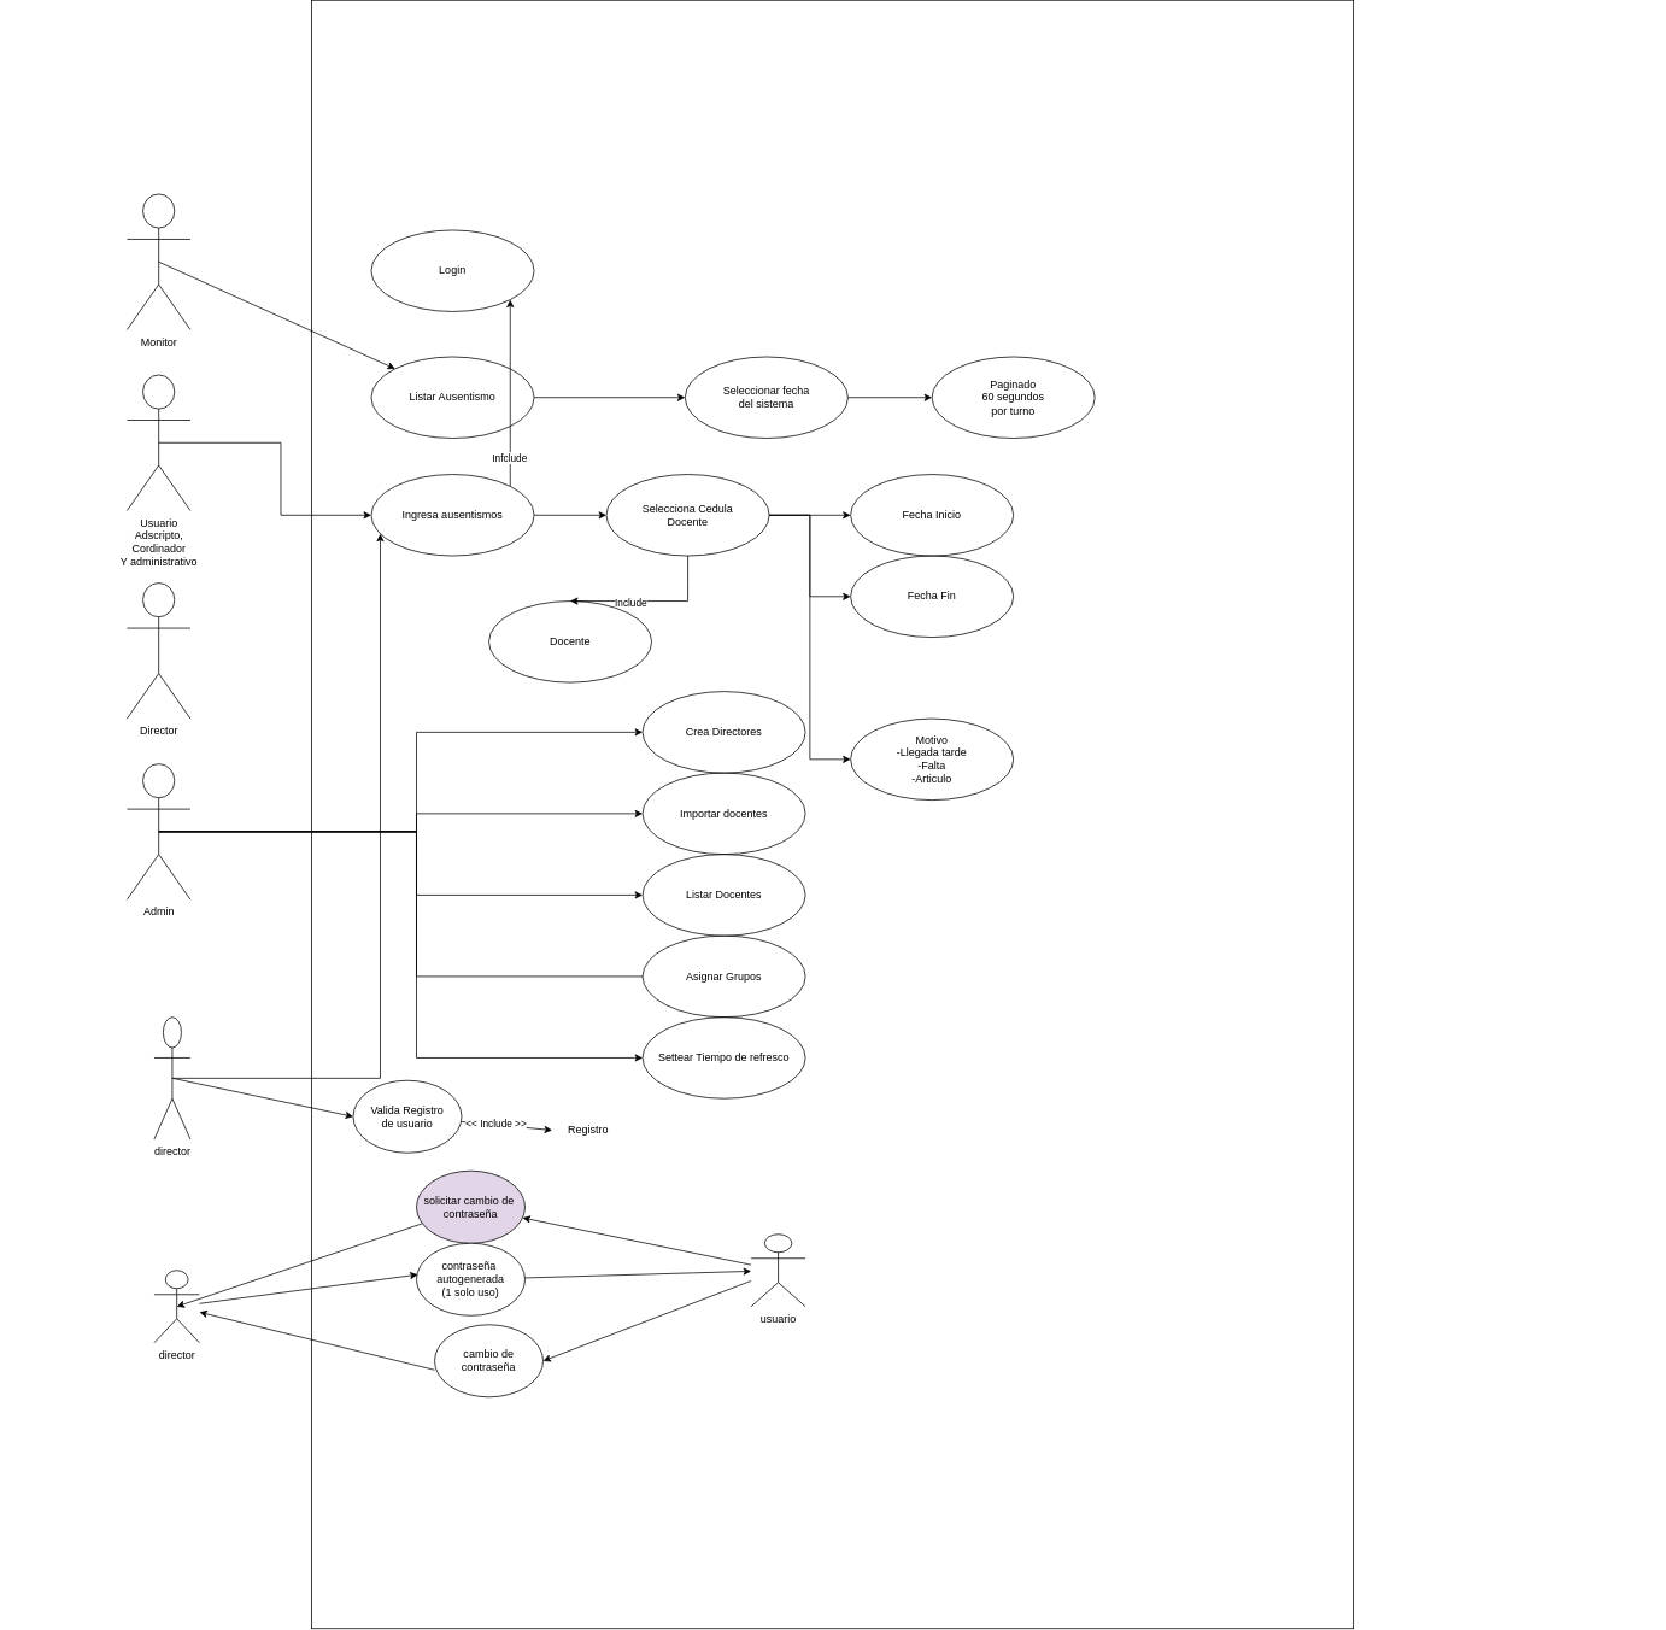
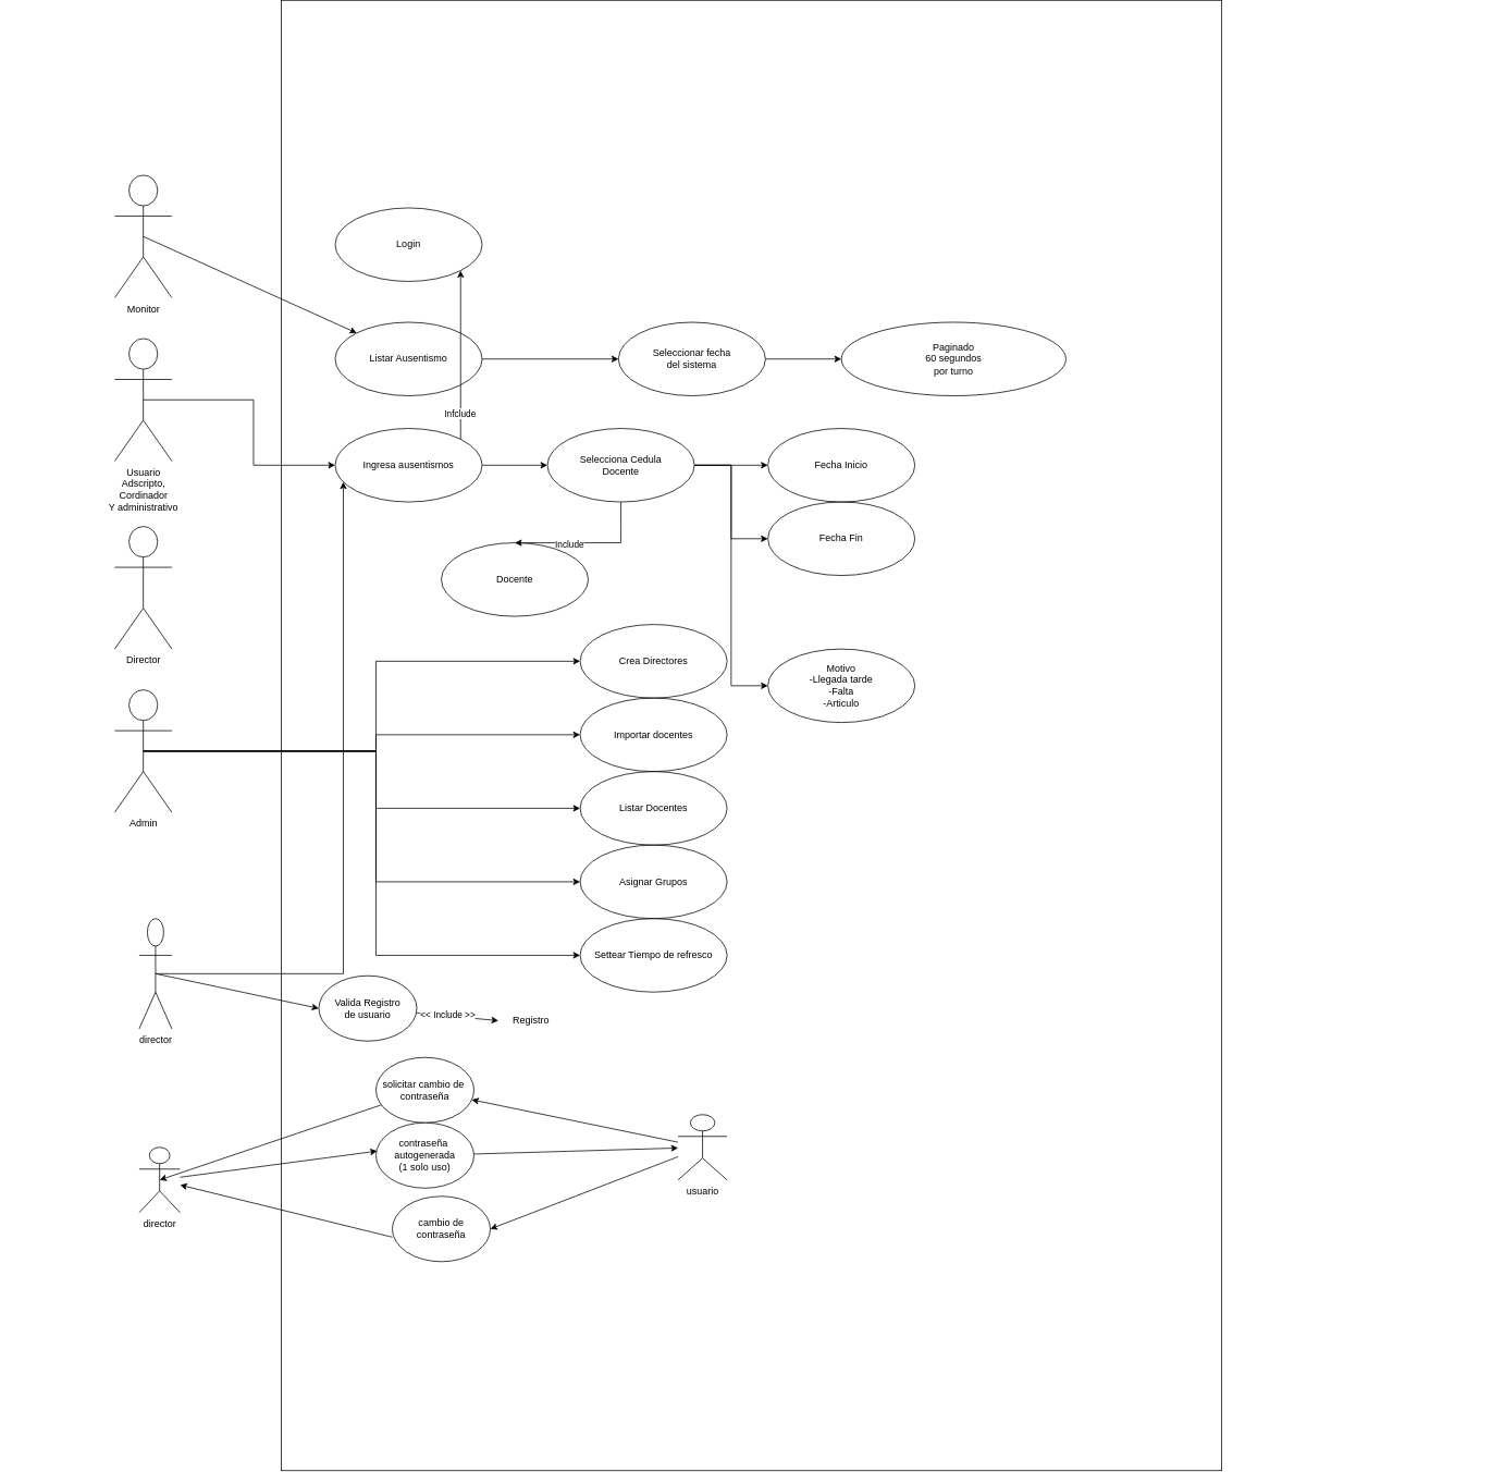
- <mxCell id="41" value="Paginado&lt;br&gt;60 segundos&lt;br&gt;por turno" style="ellipse;whiteSpace=wrap;html=1;fillColor=none;gradientColor=#ffffff;" parent="1" vertex="1"><mxGeometry x="1030" y="200" width="180" height="90" as="geometry" /></mxCell>
+ <mxCell id="41" value="Paginado&lt;br&gt;60 segundos&lt;br&gt;por turno" style="ellipse;whiteSpace=wrap;html=1;fillColor=none;gradientColor=#ffffff;" parent="1" vertex="1"><mxGeometry x="1030" y="200" width="275" height="90" as="geometry" /></mxCell>
- <mxCell id="10" style="edgeStyle=orthogonalEdgeStyle;rounded=0;orthogonalLoop=1;jettySize=auto;html=1;exitX=0.5;exitY=0.5;exitDx=0;exitDy=0;exitPerimeter=0;entryX=0;entryY=0.5;entryDx=0;entryDy=0;endArrow=none;" parent="1" source="12" target="55" edge="1"><mxGeometry relative="1" as="geometry" /></mxCell>
+ <mxCell id="10" style="edgeStyle=orthogonalEdgeStyle;rounded=0;orthogonalLoop=1;jettySize=auto;html=1;exitX=0.5;exitY=0.5;exitDx=0;exitDy=0;exitPerimeter=0;entryX=0;entryY=0.5;entryDx=0;entryDy=0;" parent="1" source="12" target="55" edge="1"><mxGeometry relative="1" as="geometry" /></mxCell>
- <mxCell id="29" value="solicitar cambio de&amp;nbsp;&lt;br&gt;contraseña" style="ellipse;whiteSpace=wrap;html=1;fillColor=#e1d5e7;" parent="1" vertex="1"><mxGeometry x="460" y="1100" width="120" height="80" as="geometry" /></mxCell>
+ <mxCell id="29" value="solicitar cambio de&amp;nbsp;&lt;br&gt;contraseña" style="ellipse;whiteSpace=wrap;html=1;" parent="1" vertex="1"><mxGeometry x="460" y="1100" width="120" height="80" as="geometry" /></mxCell>
